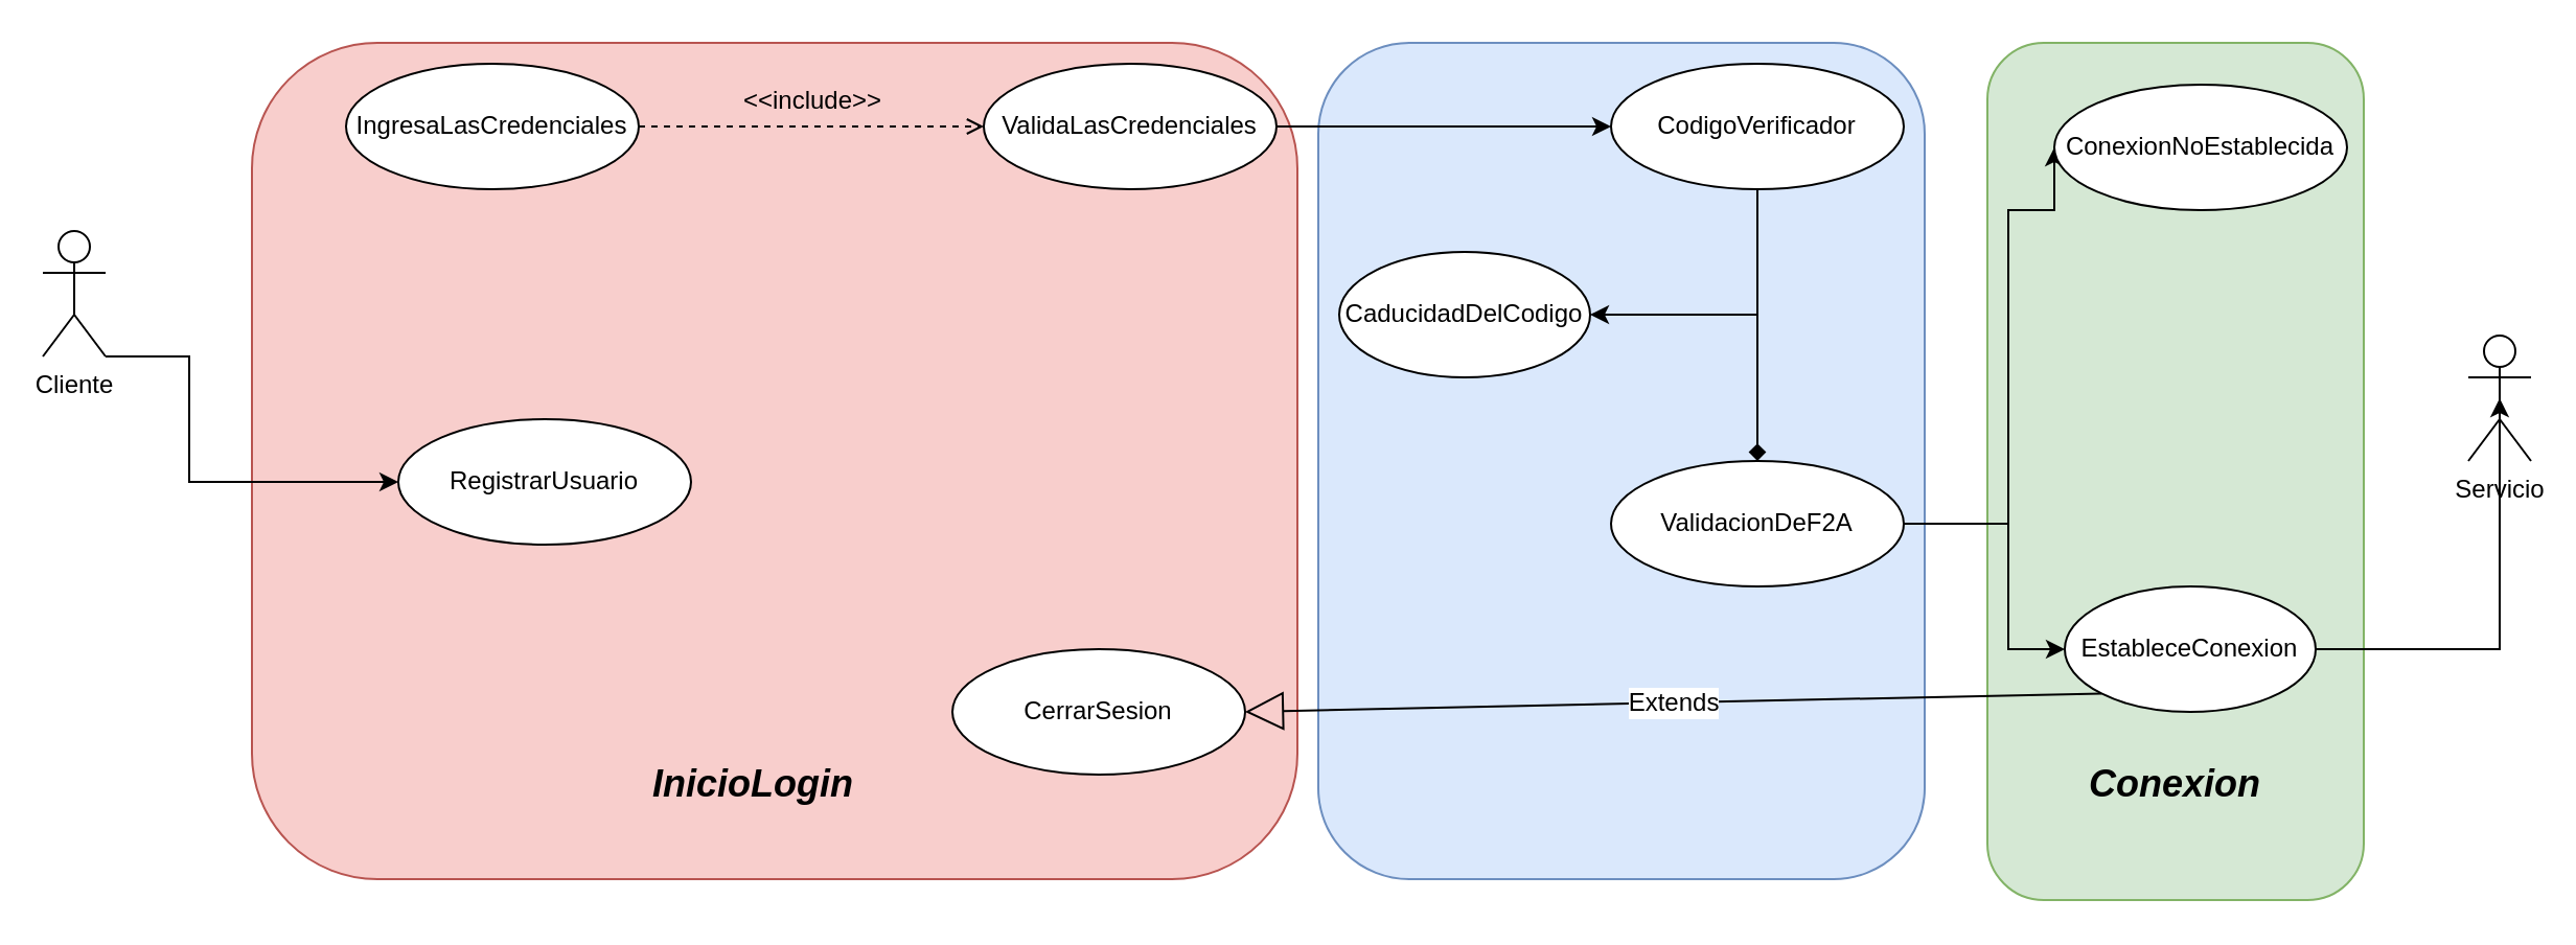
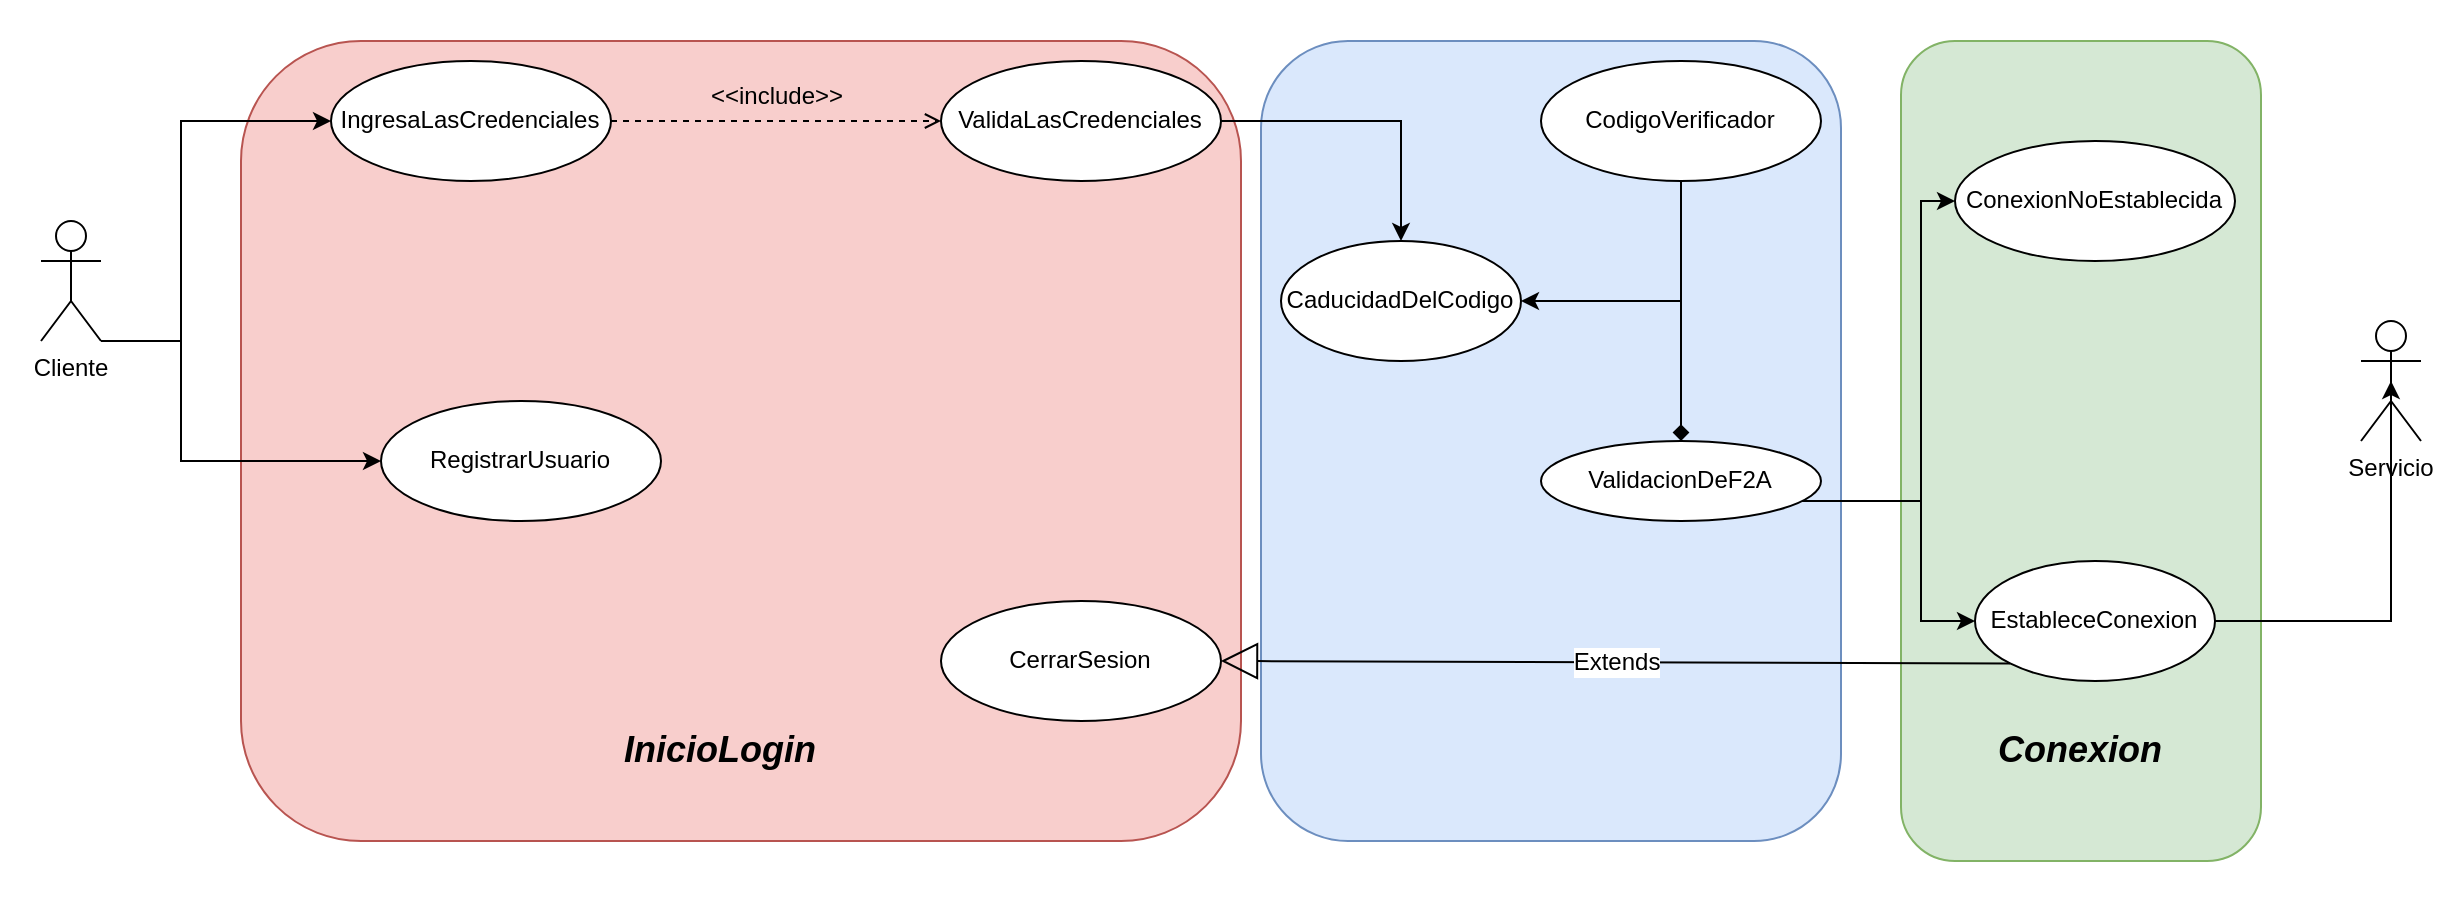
- <mxCell id="13" style="edgeStyle=orthogonalEdgeStyle;rounded=0;orthogonalLoop=1;jettySize=auto;html=1;" edge="1" parent="1" source="14" target="12"><mxGeometry relative="1" as="geometry" /></mxCell>
+ <mxCell id="13" style="edgeStyle=orthogonalEdgeStyle;rounded=0;orthogonalLoop=1;jettySize=auto;html=1;" edge="1" parent="1" source="14" target="21"><mxGeometry relative="1" as="geometry" /></mxCell>
- <mxCell id="22" value="ConexionNoEstablecida" style="ellipse;whiteSpace=wrap;html=1;" vertex="1" parent="1"><mxGeometry x="982" y="40" width="140" height="60" as="geometry" /></mxCell>
+ <mxCell id="22" value="ConexionNoEstablecida" style="ellipse;whiteSpace=wrap;html=1;" vertex="1" parent="1"><mxGeometry x="977" y="70" width="140" height="60" as="geometry" /></mxCell>
+ <mxCell id="5" style="edgeStyle=orthogonalEdgeStyle;rounded=0;orthogonalLoop=1;jettySize=auto;html=1;entryX=0;entryY=0.5;entryDx=0;entryDy=0;" edge="1" parent="1" source="7" target="9"><mxGeometry relative="1" as="geometry"><Array as="points"><mxPoint x="90" y="170" /><mxPoint x="90" y="60" /></Array></mxGeometry></mxCell>
- <mxCell id="20" value="ValidacionDeF2A" style="ellipse;whiteSpace=wrap;html=1;" vertex="1" parent="1"><mxGeometry x="770" y="220" width="140" height="60" as="geometry" /></mxCell>
+ <mxCell id="20" value="ValidacionDeF2A" style="ellipse;whiteSpace=wrap;html=1;" vertex="1" parent="1"><mxGeometry x="770" y="220" width="140" height="40" as="geometry" /></mxCell>
- <mxCell id="27" value="CerrarSesion" style="ellipse;whiteSpace=wrap;html=1;" vertex="1" parent="1"><mxGeometry x="455" y="310" width="140" height="60" as="geometry" /></mxCell>
+ <mxCell id="27" value="CerrarSesion" style="ellipse;whiteSpace=wrap;html=1;" vertex="1" parent="1"><mxGeometry x="470" y="300" width="140" height="60" as="geometry" /></mxCell>
